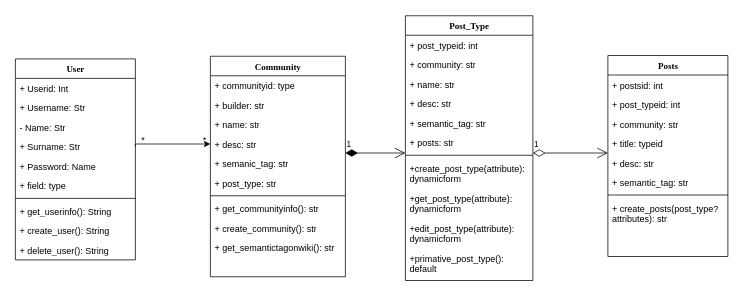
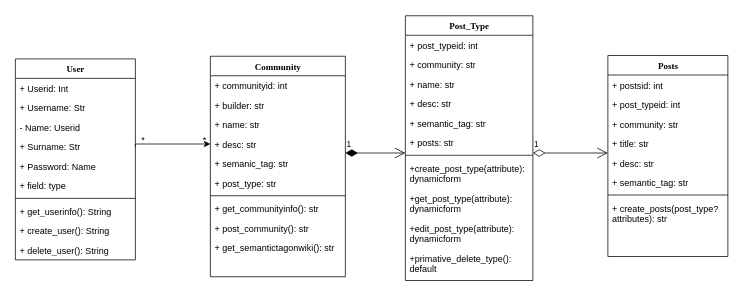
- <mxCell id="14" value="+ communityid: type" style="text;html=1;strokeColor=none;fillColor=none;align=left;verticalAlign=top;spacingLeft=4;spacingRight=4;whiteSpace=wrap;overflow=hidden;rotatable=0;points=[[0,0.5],[1,0.5]];portConstraint=eastwest;" parent="13" vertex="1"><mxGeometry y="26" width="180" height="26" as="geometry" /></mxCell>
+ <mxCell id="14" value="+ communityid: int" style="text;html=1;strokeColor=none;fillColor=none;align=left;verticalAlign=top;spacingLeft=4;spacingRight=4;whiteSpace=wrap;overflow=hidden;rotatable=0;points=[[0,0.5],[1,0.5]];portConstraint=eastwest;" parent="13" vertex="1"><mxGeometry y="26" width="180" height="26" as="geometry" /></mxCell>
- <mxCell id="5" value="- Name: Str" style="text;html=1;strokeColor=none;fillColor=none;align=left;verticalAlign=top;spacingLeft=4;spacingRight=4;whiteSpace=wrap;overflow=hidden;rotatable=0;points=[[0,0.5],[1,0.5]];portConstraint=eastwest;" parent="2" vertex="1"><mxGeometry y="78" width="160" height="26" as="geometry" /></mxCell>
+ <mxCell id="5" value="- Name: Userid" style="text;html=1;strokeColor=none;fillColor=none;align=left;verticalAlign=top;spacingLeft=4;spacingRight=4;whiteSpace=wrap;overflow=hidden;rotatable=0;points=[[0,0.5],[1,0.5]];portConstraint=eastwest;" parent="2" vertex="1"><mxGeometry y="78" width="160" height="26" as="geometry" /></mxCell>
- <mxCell id="40" value="+ title: typeid" style="text;html=1;strokeColor=none;fillColor=none;align=left;verticalAlign=top;spacingLeft=4;spacingRight=4;whiteSpace=wrap;overflow=hidden;rotatable=0;points=[[0,0.5],[1,0.5]];portConstraint=eastwest;" parent="36" vertex="1"><mxGeometry y="104" width="160" height="26" as="geometry" /></mxCell>
+ <mxCell id="40" value="+ title: str" style="text;html=1;strokeColor=none;fillColor=none;align=left;verticalAlign=top;spacingLeft=4;spacingRight=4;whiteSpace=wrap;overflow=hidden;rotatable=0;points=[[0,0.5],[1,0.5]];portConstraint=eastwest;" parent="36" vertex="1"><mxGeometry y="104" width="160" height="26" as="geometry" /></mxCell>
- <mxCell id="22" value="+ create_community(): str" style="text;html=1;strokeColor=none;fillColor=none;align=left;verticalAlign=top;spacingLeft=4;spacingRight=4;whiteSpace=wrap;overflow=hidden;rotatable=0;points=[[0,0.5],[1,0.5]];portConstraint=eastwest;" parent="13" vertex="1"><mxGeometry y="216" width="180" height="26" as="geometry" /></mxCell>
+ <mxCell id="22" value="+ post_community(): str" style="text;html=1;strokeColor=none;fillColor=none;align=left;verticalAlign=top;spacingLeft=4;spacingRight=4;whiteSpace=wrap;overflow=hidden;rotatable=0;points=[[0,0.5],[1,0.5]];portConstraint=eastwest;" parent="13" vertex="1"><mxGeometry y="216" width="180" height="26" as="geometry" /></mxCell>
- <mxCell id="35" value="+primative_post_type(): default" style="text;html=1;strokeColor=none;fillColor=none;align=left;verticalAlign=top;spacingLeft=4;spacingRight=4;whiteSpace=wrap;overflow=hidden;rotatable=0;points=[[0,0.5],[1,0.5]];portConstraint=eastwest;" vertex="1" parent="24"><mxGeometry y="310" width="170" height="40" as="geometry" /></mxCell>
+ <mxCell id="35" value="+primative_delete_type(): default" style="text;html=1;strokeColor=none;fillColor=none;align=left;verticalAlign=top;spacingLeft=4;spacingRight=4;whiteSpace=wrap;overflow=hidden;rotatable=0;points=[[0,0.5],[1,0.5]];portConstraint=eastwest;" vertex="1" parent="24"><mxGeometry y="310" width="170" height="40" as="geometry" /></mxCell>
